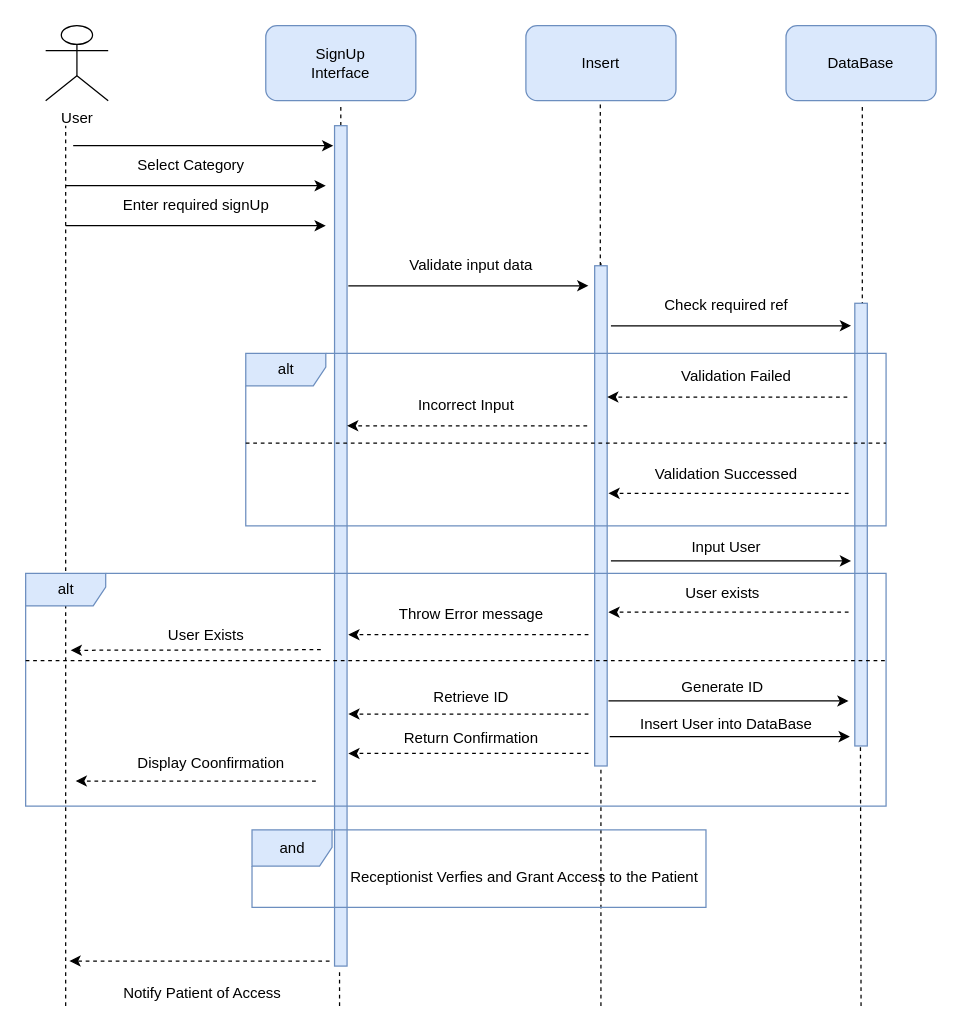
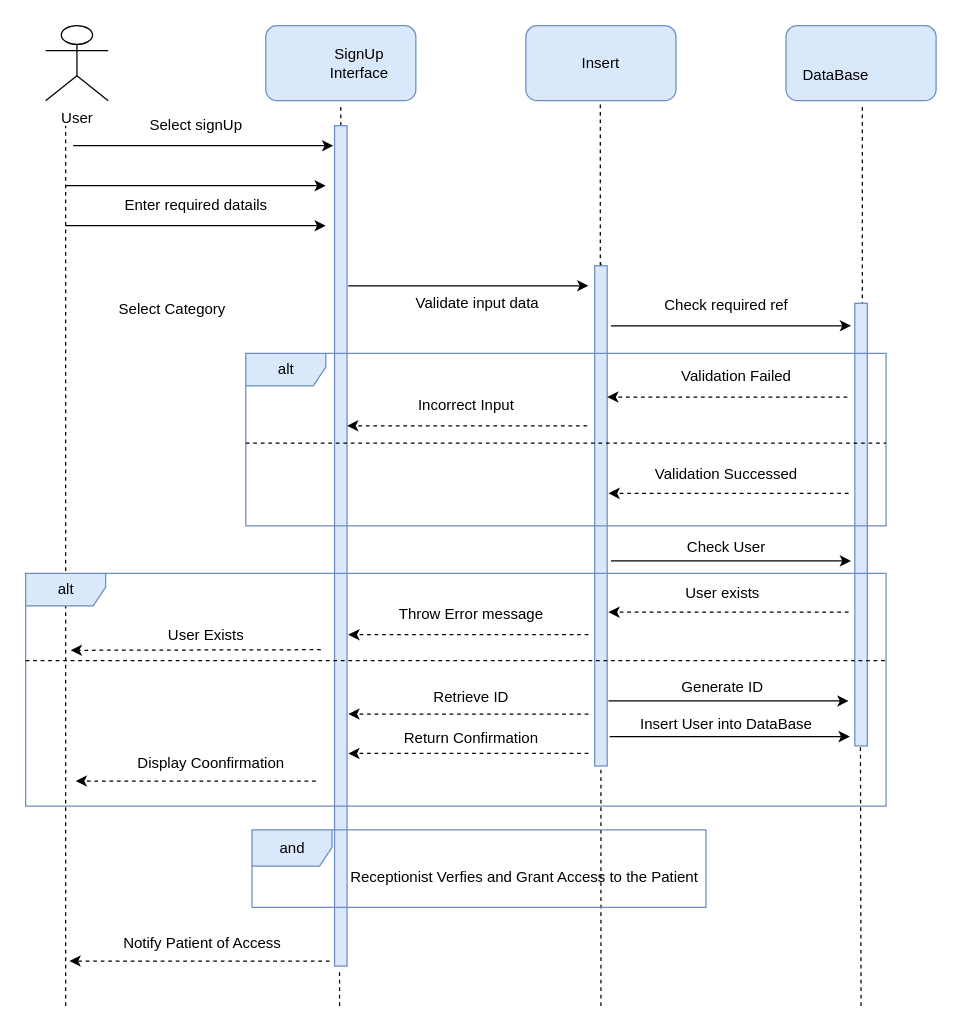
- <mxCell id="10" value="SignUp&lt;br&gt;Interface" style="text;html=1;strokeColor=none;fillColor=none;align=center;verticalAlign=middle;whiteSpace=wrap;rounded=0;" parent="1" vertex="1"><mxGeometry x="242" y="35" width="60" height="30" as="geometry" /></mxCell>
+ <mxCell id="10" value="SignUp&lt;br&gt;Interface" style="text;html=1;strokeColor=none;fillColor=none;align=center;verticalAlign=middle;whiteSpace=wrap;rounded=0;" parent="1" vertex="1"><mxGeometry x="257" y="35" width="60" height="30" as="geometry" /></mxCell>
- <mxCell id="12" value="DataBase" style="text;html=1;strokeColor=none;fillColor=none;align=center;verticalAlign=middle;whiteSpace=wrap;rounded=0;" parent="1" vertex="1"><mxGeometry x="658" y="35" width="60" height="30" as="geometry" /></mxCell>
+ <mxCell id="12" value="DataBase" style="text;html=1;strokeColor=none;fillColor=none;align=center;verticalAlign=middle;whiteSpace=wrap;rounded=0;" parent="1" vertex="1"><mxGeometry x="638" y="45" width="60" height="30" as="geometry" /></mxCell>
+ <mxCell id="14" value="Select signUp" style="text;html=1;align=center;verticalAlign=middle;resizable=0;points=[];autosize=1;strokeColor=none;fillColor=none;" parent="1" vertex="1"><mxGeometry x="100" y="84" width="112" height="32" as="geometry" /></mxCell>
- <mxCell id="16" value="Select Category" style="text;html=1;align=center;verticalAlign=middle;resizable=0;points=[];autosize=1;strokeColor=none;fillColor=none;" parent="1" vertex="1"><mxGeometry x="96" y="116" width="112" height="32" as="geometry" /></mxCell>
+ <mxCell id="16" value="Select Category" style="text;html=1;align=center;verticalAlign=middle;resizable=0;points=[];autosize=1;strokeColor=none;fillColor=none;" parent="1" vertex="1"><mxGeometry x="81" y="231" width="112" height="32" as="geometry" /></mxCell>
- <mxCell id="18" value="Enter required signUp" style="text;html=1;align=center;verticalAlign=middle;resizable=0;points=[];autosize=1;strokeColor=none;fillColor=none;" parent="1" vertex="1"><mxGeometry x="84" y="148" width="144" height="32" as="geometry" /></mxCell>
+ <mxCell id="18" value="Enter required datails" style="text;html=1;align=center;verticalAlign=middle;resizable=0;points=[];autosize=1;strokeColor=none;fillColor=none;" parent="1" vertex="1"><mxGeometry x="84" y="148" width="144" height="32" as="geometry" /></mxCell>
- <mxCell id="20" value="Validate input data" style="text;html=1;align=center;verticalAlign=middle;resizable=0;points=[];autosize=1;strokeColor=none;fillColor=none;" parent="1" vertex="1"><mxGeometry x="312" y="196" width="128" height="32" as="geometry" /></mxCell>
+ <mxCell id="20" value="Validate input data" style="text;html=1;align=center;verticalAlign=middle;resizable=0;points=[];autosize=1;strokeColor=none;fillColor=none;" parent="1" vertex="1"><mxGeometry x="317" y="226" width="128" height="32" as="geometry" /></mxCell>
- <mxCell id="26" value="Input User" style="text;html=1;align=center;verticalAlign=middle;resizable=0;points=[];autosize=1;strokeColor=none;fillColor=none;" parent="1" vertex="1"><mxGeometry x="532" y="421" width="96" height="32" as="geometry" /></mxCell>
+ <mxCell id="26" value="Check User" style="text;html=1;align=center;verticalAlign=middle;resizable=0;points=[];autosize=1;strokeColor=none;fillColor=none;" parent="1" vertex="1"><mxGeometry x="532" y="421" width="96" height="32" as="geometry" /></mxCell>
- <mxCell id="62" value="Notify Patient of Access" style="text;html=1;align=center;verticalAlign=middle;resizable=0;points=[];autosize=1;strokeColor=none;fillColor=none;" parent="1" vertex="1"><mxGeometry x="81" y="778" width="160" height="32" as="geometry" /></mxCell>
+ <mxCell id="62" value="Notify Patient of Access" style="text;html=1;align=center;verticalAlign=middle;resizable=0;points=[];autosize=1;strokeColor=none;fillColor=none;" parent="1" vertex="1"><mxGeometry x="81" y="738" width="160" height="32" as="geometry" /></mxCell>
